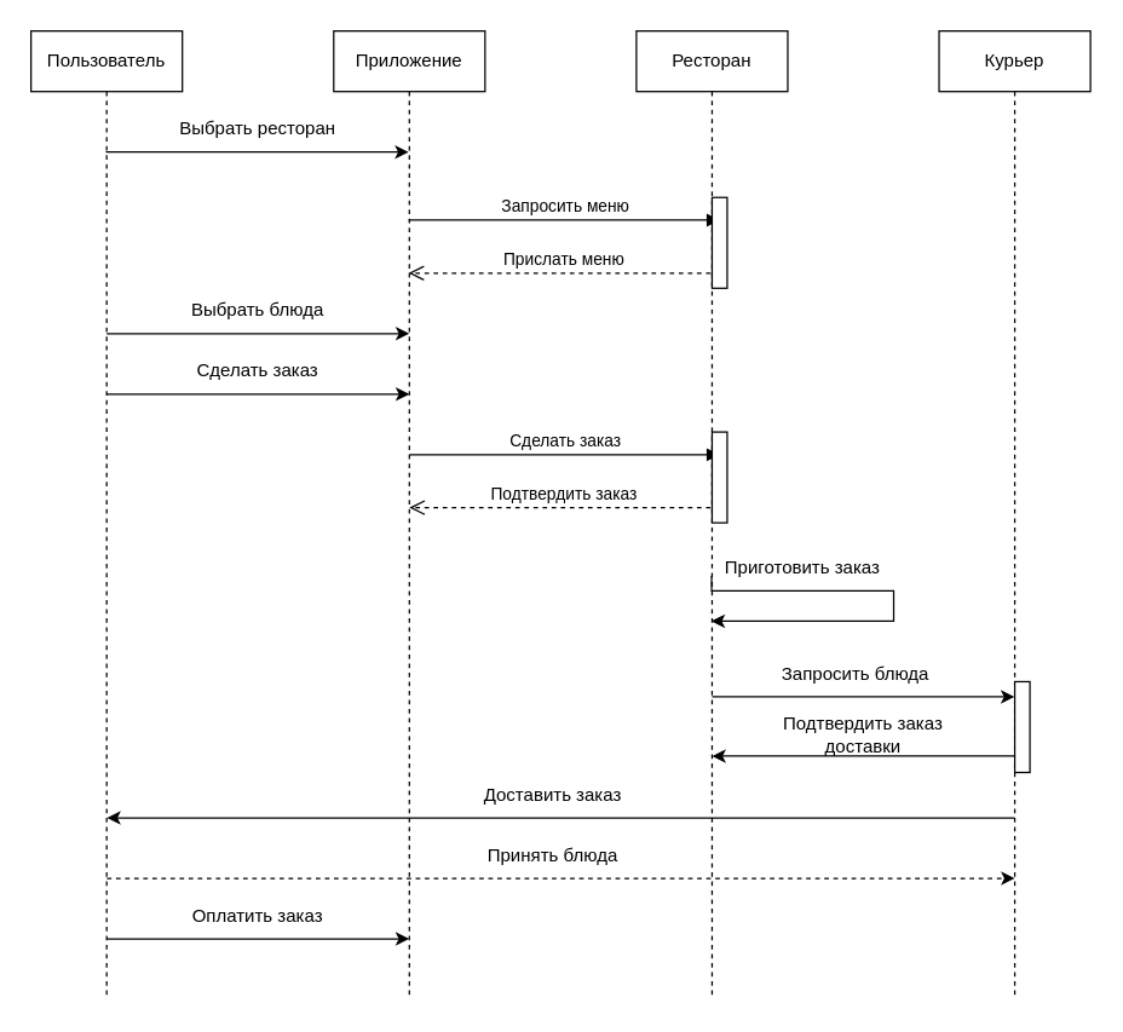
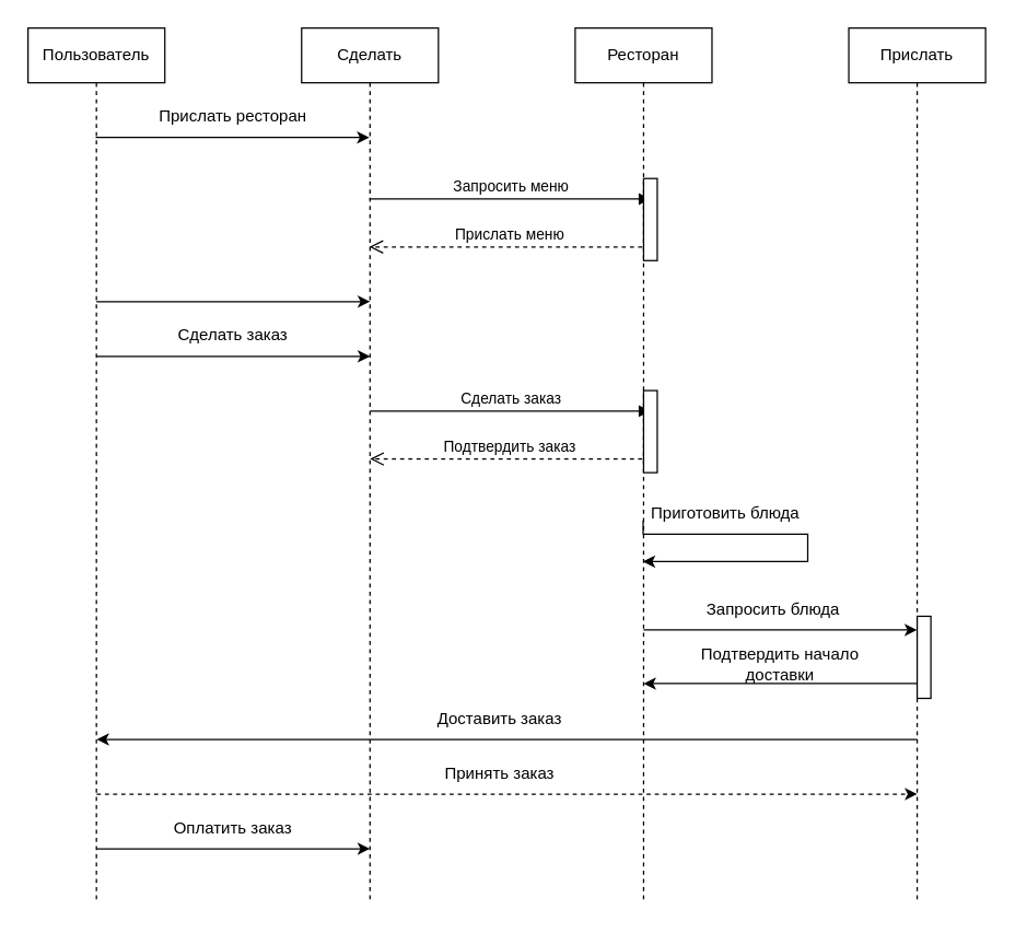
- <mxCell id="7" value="Приложение" style="shape=umlLifeline;perimeter=lifelinePerimeter;whiteSpace=wrap;html=1;container=1;dropTarget=0;collapsible=0;recursiveResize=0;outlineConnect=0;portConstraint=eastwest;newEdgeStyle={&quot;curved&quot;:0,&quot;rounded&quot;:0};" vertex="1" parent="1"><mxGeometry x="220" y="20" width="100" height="640" as="geometry" /></mxCell>
+ <mxCell id="7" value="Сделать" style="shape=umlLifeline;perimeter=lifelinePerimeter;whiteSpace=wrap;html=1;container=1;dropTarget=0;collapsible=0;recursiveResize=0;outlineConnect=0;portConstraint=eastwest;newEdgeStyle={&quot;curved&quot;:0,&quot;rounded&quot;:0};" vertex="1" parent="1"><mxGeometry x="220" y="20" width="100" height="640" as="geometry" /></mxCell>
- <mxCell id="14" value="Курьер" style="shape=umlLifeline;perimeter=lifelinePerimeter;whiteSpace=wrap;html=1;container=1;dropTarget=0;collapsible=0;recursiveResize=0;outlineConnect=0;portConstraint=eastwest;newEdgeStyle={&quot;curved&quot;:0,&quot;rounded&quot;:0};" vertex="1" parent="1"><mxGeometry x="620" y="20" width="100" height="640" as="geometry" /></mxCell>
+ <mxCell id="14" value="Прислать" style="shape=umlLifeline;perimeter=lifelinePerimeter;whiteSpace=wrap;html=1;container=1;dropTarget=0;collapsible=0;recursiveResize=0;outlineConnect=0;portConstraint=eastwest;newEdgeStyle={&quot;curved&quot;:0,&quot;rounded&quot;:0};" vertex="1" parent="1"><mxGeometry x="620" y="20" width="100" height="640" as="geometry" /></mxCell>
- <mxCell id="15" value="Выбрать ресторан" style="text;html=1;align=center;verticalAlign=middle;whiteSpace=wrap;rounded=0;" vertex="1" parent="1"><mxGeometry x="100" y="70" width="140" height="30" as="geometry" /></mxCell>
+ <mxCell id="15" value="Прислать ресторан" style="text;html=1;align=center;verticalAlign=middle;whiteSpace=wrap;rounded=0;" vertex="1" parent="1"><mxGeometry x="100" y="70" width="140" height="30" as="geometry" /></mxCell>
- <mxCell id="16" value="Выбрать блюда" style="text;html=1;align=center;verticalAlign=middle;whiteSpace=wrap;rounded=0;" vertex="1" parent="1"><mxGeometry x="120" y="190" width="100" height="30" as="geometry" /></mxCell>
- <mxCell id="21" value="Приготовить заказ" style="text;html=1;align=center;verticalAlign=middle;whiteSpace=wrap;rounded=0;" vertex="1" parent="1"><mxGeometry x="470" y="360" width="120" height="30" as="geometry" /></mxCell>
+ <mxCell id="21" value="Приготовить блюда" style="text;html=1;align=center;verticalAlign=middle;whiteSpace=wrap;rounded=0;" vertex="1" parent="1"><mxGeometry x="470" y="360" width="120" height="30" as="geometry" /></mxCell>
- <mxCell id="23" value="Подтвердить заказ доставки" style="text;html=1;align=center;verticalAlign=middle;whiteSpace=wrap;rounded=0;" vertex="1" parent="1"><mxGeometry x="510" y="470" width="120" height="30" as="geometry" /></mxCell>
+ <mxCell id="23" value="Подтвердить начало доставки" style="text;html=1;align=center;verticalAlign=middle;whiteSpace=wrap;rounded=0;" vertex="1" parent="1"><mxGeometry x="510" y="470" width="120" height="30" as="geometry" /></mxCell>
- <mxCell id="29" value="Принять блюда" style="text;html=1;align=center;verticalAlign=middle;whiteSpace=wrap;rounded=0;" vertex="1" parent="1"><mxGeometry x="310" y="550" width="110" height="30" as="geometry" /></mxCell>
+ <mxCell id="29" value="Принять заказ" style="text;html=1;align=center;verticalAlign=middle;whiteSpace=wrap;rounded=0;" vertex="1" parent="1"><mxGeometry x="310" y="550" width="110" height="30" as="geometry" /></mxCell>
